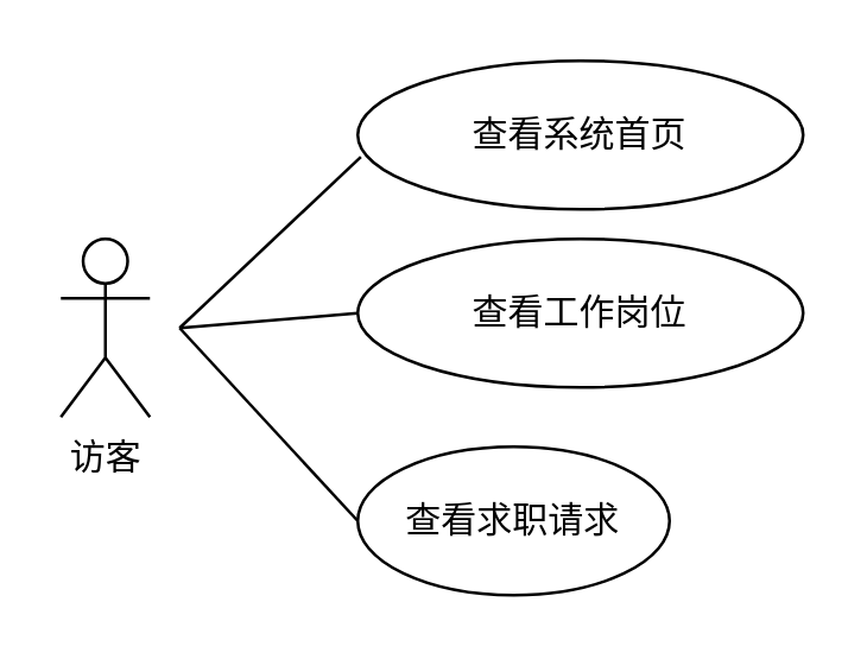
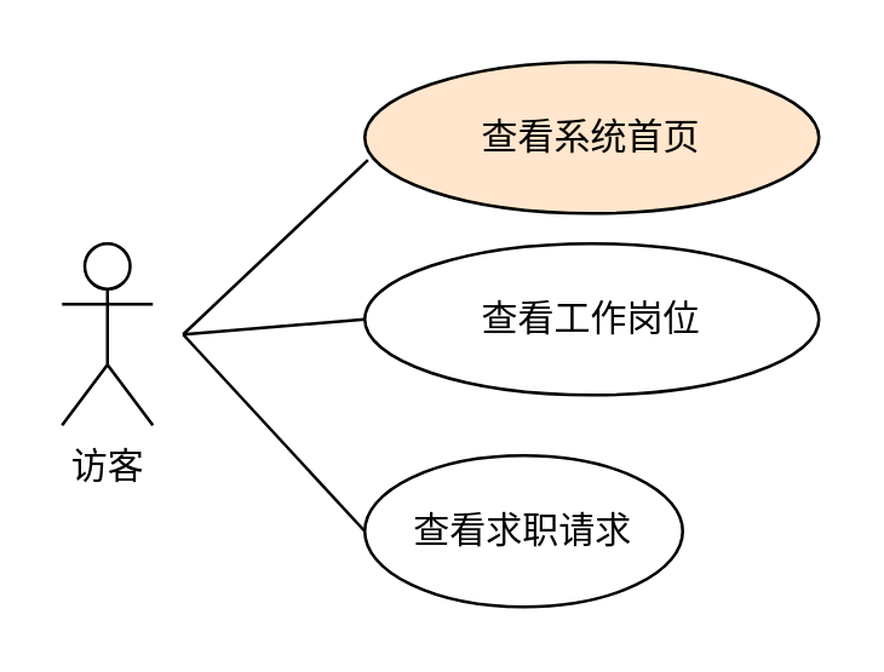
- <mxCell id="3" value="查看系统首页" style="ellipse;whiteSpace=wrap;html=1;" vertex="1" parent="1"><mxGeometry x="120" y="20" width="150" height="50" as="geometry" /></mxCell>
+ <mxCell id="3" value="查看系统首页" style="ellipse;whiteSpace=wrap;html=1;fillColor=#ffe6cc;" vertex="1" parent="1"><mxGeometry x="120" y="20" width="150" height="50" as="geometry" /></mxCell>
